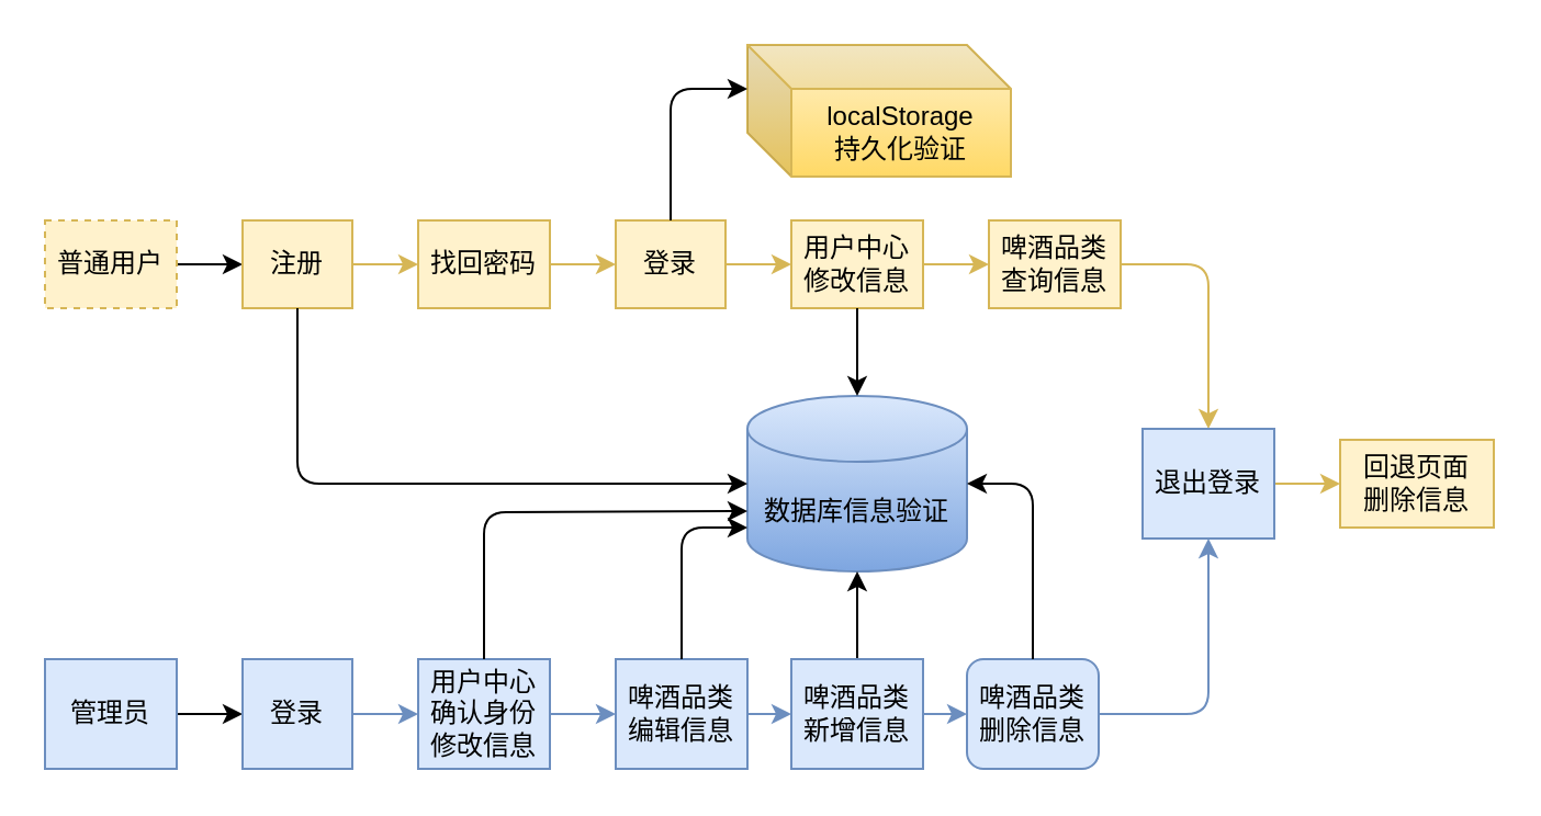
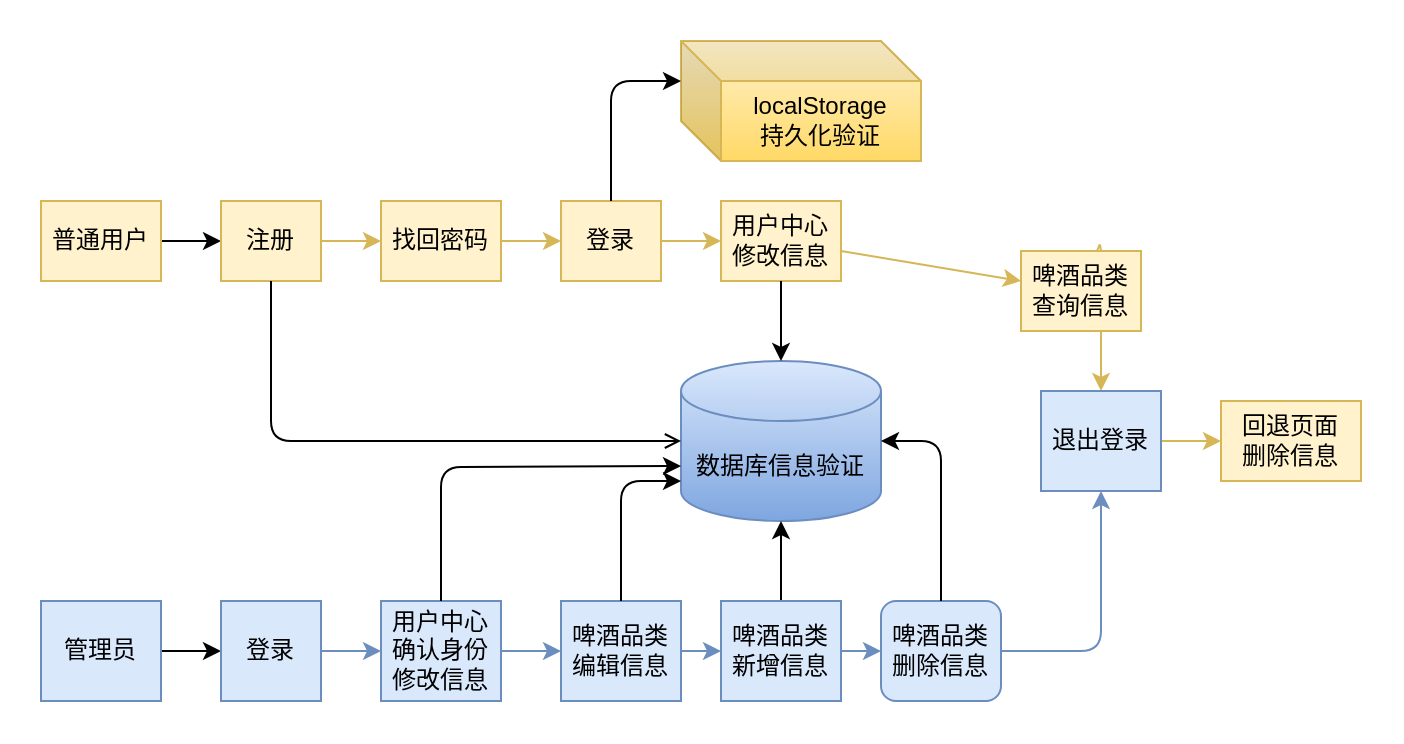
- <mxCell id="3" value="普通用户" style="rounded=0;whiteSpace=wrap;html=1;fillColor=#fff2cc;strokeColor=#d6b656;dashed=1;" vertex="1" parent="1"><mxGeometry x="20" y="100" width="60" height="40" as="geometry" /></mxCell>
+ <mxCell id="3" value="普通用户" style="rounded=0;whiteSpace=wrap;html=1;fillColor=#fff2cc;strokeColor=#d6b656;" vertex="1" parent="1"><mxGeometry x="20" y="100" width="60" height="40" as="geometry" /></mxCell>
- <mxCell id="13" value="啤酒品类&lt;br&gt;查询信息" style="whiteSpace=wrap;html=1;rounded=0;fillColor=#fff2cc;strokeColor=#d6b656;" vertex="1" parent="1"><mxGeometry x="450" y="100" width="60" height="40" as="geometry" /></mxCell>
+ <mxCell id="13" value="啤酒品类&lt;br&gt;查询信息" style="whiteSpace=wrap;html=1;rounded=0;fillColor=#fff2cc;strokeColor=#d6b656;" vertex="1" parent="1"><mxGeometry x="510" y="125" width="60" height="40" as="geometry" /></mxCell>
- <mxCell id="25" value="" style="endArrow=classic;html=1;exitX=0.5;exitY=1;exitDx=0;exitDy=0;entryX=0;entryY=0.5;entryDx=0;entryDy=0;entryPerimeter=0;" edge="1" parent="1" source="5" target="24"><mxGeometry width="50" height="50" relative="1" as="geometry"><mxPoint x="250" y="190" as="sourcePoint" /><mxPoint x="350" y="230" as="targetPoint" /><Array as="points"><mxPoint x="135" y="220" /></Array></mxGeometry></mxCell>
+ <mxCell id="25" value="" style="endArrow=open;html=1;exitX=0.5;exitY=1;exitDx=0;exitDy=0;entryX=0;entryY=0.5;entryDx=0;entryDy=0;entryPerimeter=0;" edge="1" parent="1" source="5" target="24"><mxGeometry width="50" height="50" relative="1" as="geometry"><mxPoint x="250" y="190" as="sourcePoint" /><mxPoint x="350" y="230" as="targetPoint" /><Array as="points"><mxPoint x="135" y="220" /></Array></mxGeometry></mxCell>
